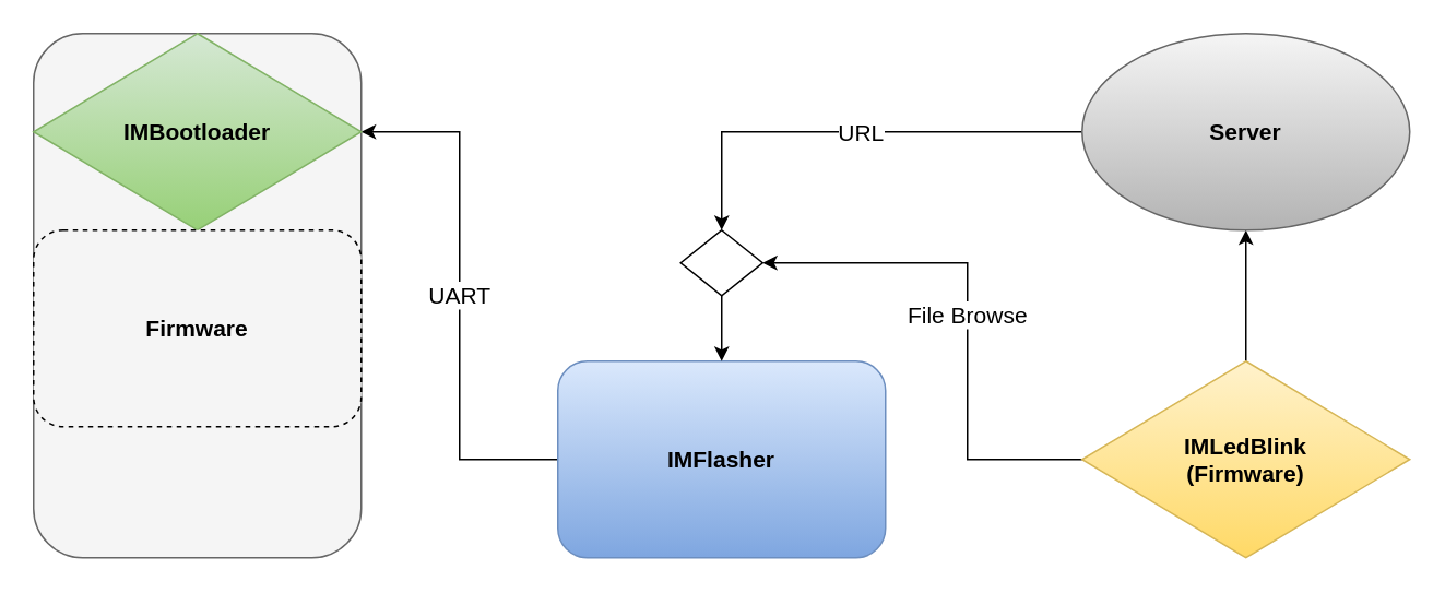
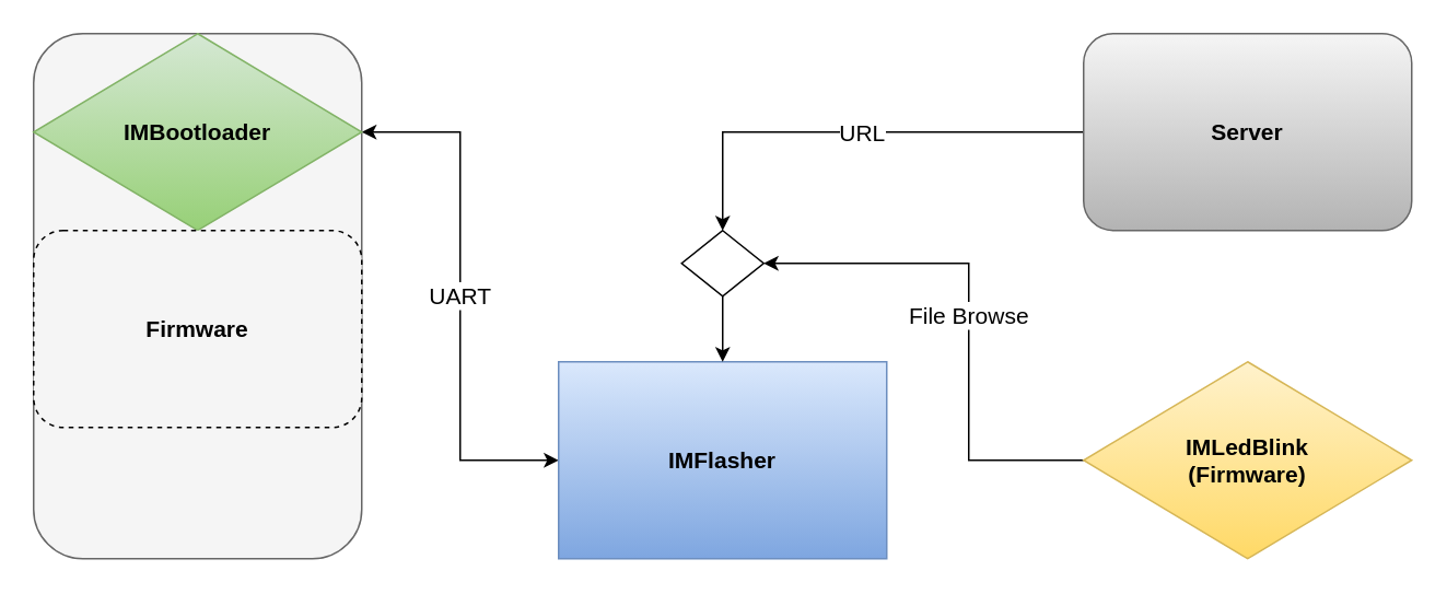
- <mxCell id="11" value="Server" style="ellipse;whiteSpace=wrap;html=1;fillColor=#f5f5f5;gradientColor=#b3b3b3;strokeColor=#666666;fontSize=14;fontStyle=1;" vertex="1" parent="1"><mxGeometry x="660" y="20" width="200" height="120" as="geometry" /></mxCell>
+ <mxCell id="11" value="Server" style="rounded=1;whiteSpace=wrap;html=1;fillColor=#f5f5f5;gradientColor=#b3b3b3;strokeColor=#666666;fontSize=14;fontStyle=1" vertex="1" parent="1"><mxGeometry x="660" y="20" width="200" height="120" as="geometry" /></mxCell>
- <mxCell id="7" style="edgeStyle=orthogonalEdgeStyle;rounded=0;orthogonalLoop=1;jettySize=auto;html=1;entryX=0.5;entryY=1;entryDx=0;entryDy=0;fontSize=14;startArrow=none;startFill=0;" edge="1" parent="1" source="8" target="11"><mxGeometry relative="1" as="geometry" /></mxCell>
- <mxCell id="3" value="UART" style="edgeStyle=orthogonalEdgeStyle;rounded=0;orthogonalLoop=1;jettySize=auto;html=1;entryX=0;entryY=0.5;entryDx=0;entryDy=0;fontSize=14;startArrow=classic;startFill=1;endArrow=none;" edge="1" parent="1" source="4" target="5"><mxGeometry relative="1" as="geometry" /></mxCell>
+ <mxCell id="3" value="UART" style="edgeStyle=orthogonalEdgeStyle;rounded=0;orthogonalLoop=1;jettySize=auto;html=1;entryX=0;entryY=0.5;entryDx=0;entryDy=0;fontSize=14;startArrow=classic;startFill=1;" edge="1" parent="1" source="4" target="5"><mxGeometry relative="1" as="geometry" /></mxCell>
- <mxCell id="5" value="IMFlasher" style="rounded=1;whiteSpace=wrap;html=1;fillColor=#dae8fc;gradientColor=#7ea6e0;strokeColor=#6c8ebf;fontSize=14;fontStyle=1" vertex="1" parent="1"><mxGeometry x="340" y="220" width="200" height="120" as="geometry" /></mxCell>
+ <mxCell id="5" value="IMFlasher" style="whiteSpace=wrap;html=1;fillColor=#dae8fc;gradientColor=#7ea6e0;strokeColor=#6c8ebf;fontSize=14;fontStyle=1;rounded=0;" vertex="1" parent="1"><mxGeometry x="340" y="220" width="200" height="120" as="geometry" /></mxCell>
